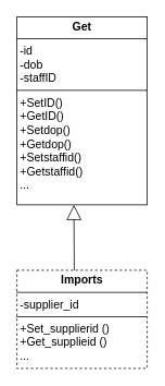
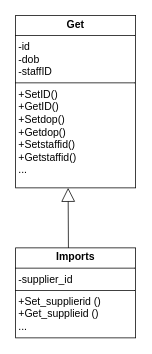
- <mxCell id="3" value="&lt;p style=&quot;margin:0px;margin-top:4px;text-align:center;&quot;&gt;&lt;b&gt;&lt;font style=&quot;font-size: 14px;&quot;&gt;Imports&lt;/font&gt;&lt;/b&gt;&lt;/p&gt;&lt;hr size=&quot;1&quot; style=&quot;border-style:solid;&quot;&gt;&lt;p style=&quot;margin:0px;margin-left:4px;&quot;&gt;&lt;font style=&quot;font-size: 14px;&quot;&gt;-&lt;span style=&quot;background-color: transparent; font-family: Arial, sans-serif; white-space-collapse: preserve;&quot;&gt;supplier_id&lt;/span&gt;&lt;/font&gt;&lt;/p&gt;&lt;hr size=&quot;1&quot; style=&quot;border-style:solid;&quot;&gt;&lt;p style=&quot;margin:0px;margin-left:4px;&quot;&gt;&lt;font style=&quot;font-size: 14px;&quot;&gt;+&lt;span style=&quot;background-color: transparent; font-family: Arial, sans-serif; white-space-collapse: preserve;&quot;&gt;Set_supplierid ()&lt;/span&gt;&lt;/font&gt;&lt;/p&gt;&lt;p style=&quot;margin:0px;margin-left:4px;&quot;&gt;&lt;span style=&quot;background-color: transparent; font-family: Arial, sans-serif; white-space-collapse: preserve;&quot;&gt;&lt;font style=&quot;font-size: 14px;&quot;&gt;+Get_supplieid ()&lt;/font&gt;&lt;/span&gt;&lt;/p&gt;&lt;p style=&quot;margin:0px;margin-left:4px;&quot;&gt;&lt;span style=&quot;background-color: transparent; font-family: Arial, sans-serif; white-space-collapse: preserve;&quot;&gt;&lt;font style=&quot;font-size: 14px;&quot;&gt;...&lt;/font&gt;&lt;/span&gt;&lt;/p&gt;&lt;span id=&quot;docs-internal-guid-c788759d-7fff-1375-13a3-98553b77f948&quot;&gt;&lt;div&gt;&lt;span style=&quot;font-size: 11pt; font-family: Arial, sans-serif; background-color: transparent; font-variant-numeric: normal; font-variant-east-asian: normal; font-variant-alternates: normal; font-variant-position: normal; vertical-align: baseline; white-space-collapse: preserve;&quot;&gt;&lt;br&gt;&lt;/span&gt;&lt;/div&gt;&lt;/span&gt;" style="verticalAlign=top;align=left;overflow=fill;html=1;whiteSpace=wrap;dashed=1;" parent="1" vertex="1"><mxGeometry x="20" y="330" width="160" height="120" as="geometry" /></mxCell>
+ <mxCell id="3" value="&lt;p style=&quot;margin:0px;margin-top:4px;text-align:center;&quot;&gt;&lt;b&gt;&lt;font style=&quot;font-size: 14px;&quot;&gt;Imports&lt;/font&gt;&lt;/b&gt;&lt;/p&gt;&lt;hr size=&quot;1&quot; style=&quot;border-style:solid;&quot;&gt;&lt;p style=&quot;margin:0px;margin-left:4px;&quot;&gt;&lt;font style=&quot;font-size: 14px;&quot;&gt;-&lt;span style=&quot;background-color: transparent; font-family: Arial, sans-serif; white-space-collapse: preserve;&quot;&gt;supplier_id&lt;/span&gt;&lt;/font&gt;&lt;/p&gt;&lt;hr size=&quot;1&quot; style=&quot;border-style:solid;&quot;&gt;&lt;p style=&quot;margin:0px;margin-left:4px;&quot;&gt;&lt;font style=&quot;font-size: 14px;&quot;&gt;+&lt;span style=&quot;background-color: transparent; font-family: Arial, sans-serif; white-space-collapse: preserve;&quot;&gt;Set_supplierid ()&lt;/span&gt;&lt;/font&gt;&lt;/p&gt;&lt;p style=&quot;margin:0px;margin-left:4px;&quot;&gt;&lt;span style=&quot;background-color: transparent; font-family: Arial, sans-serif; white-space-collapse: preserve;&quot;&gt;&lt;font style=&quot;font-size: 14px;&quot;&gt;+Get_supplieid ()&lt;/font&gt;&lt;/span&gt;&lt;/p&gt;&lt;p style=&quot;margin:0px;margin-left:4px;&quot;&gt;&lt;span style=&quot;background-color: transparent; font-family: Arial, sans-serif; white-space-collapse: preserve;&quot;&gt;&lt;font style=&quot;font-size: 14px;&quot;&gt;...&lt;/font&gt;&lt;/span&gt;&lt;/p&gt;&lt;span id=&quot;docs-internal-guid-c788759d-7fff-1375-13a3-98553b77f948&quot;&gt;&lt;div&gt;&lt;span style=&quot;font-size: 11pt; font-family: Arial, sans-serif; background-color: transparent; font-variant-numeric: normal; font-variant-east-asian: normal; font-variant-alternates: normal; font-variant-position: normal; vertical-align: baseline; white-space-collapse: preserve;&quot;&gt;&lt;br&gt;&lt;/span&gt;&lt;/div&gt;&lt;/span&gt;" style="verticalAlign=top;align=left;overflow=fill;html=1;whiteSpace=wrap;" parent="1" vertex="1"><mxGeometry x="20" y="330" width="160" height="120" as="geometry" /></mxCell>
